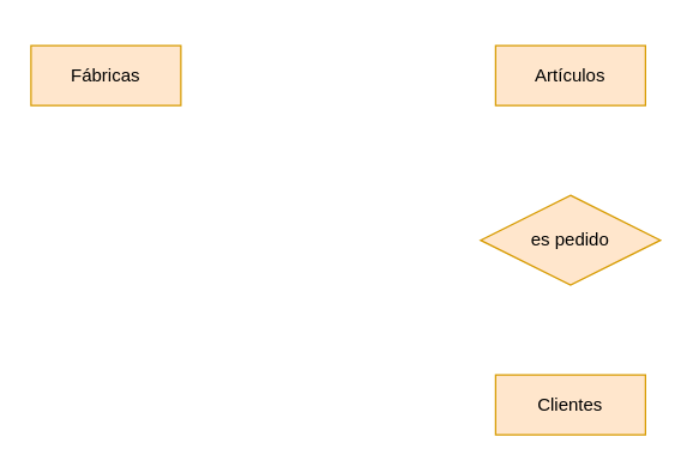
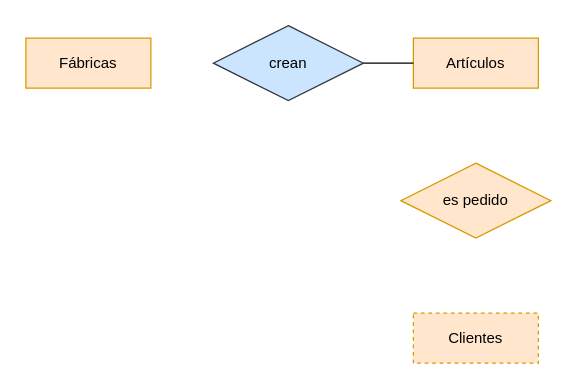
+ <mxCell id="5" value="crean" style="shape=rhombus;perimeter=rhombusPerimeter;whiteSpace=wrap;html=1;align=center;fillColor=#cce5ff;strokeColor=#36393d;" vertex="1" parent="1"><mxGeometry x="170" y="20" width="120" height="60" as="geometry" /></mxCell>
+ <mxCell id="4" style="edgeStyle=orthogonalEdgeStyle;rounded=0;orthogonalLoop=1;jettySize=auto;html=1;entryX=0;entryY=0.5;entryDx=0;entryDy=0;endArrow=none;endFill=0;" edge="1" parent="1" source="5" target="2"><mxGeometry relative="1" as="geometry" /></mxCell>
- <mxCell id="6" value="Clientes" style="whiteSpace=wrap;html=1;align=center;fillColor=#ffe6cc;strokeColor=#d79b00;" vertex="1" parent="1"><mxGeometry x="330" y="250" width="100" height="40" as="geometry" /></mxCell>
+ <mxCell id="6" value="Clientes" style="whiteSpace=wrap;html=1;align=center;fillColor=#ffe6cc;strokeColor=#d79b00;dashed=1;" vertex="1" parent="1"><mxGeometry x="330" y="250" width="100" height="40" as="geometry" /></mxCell>
